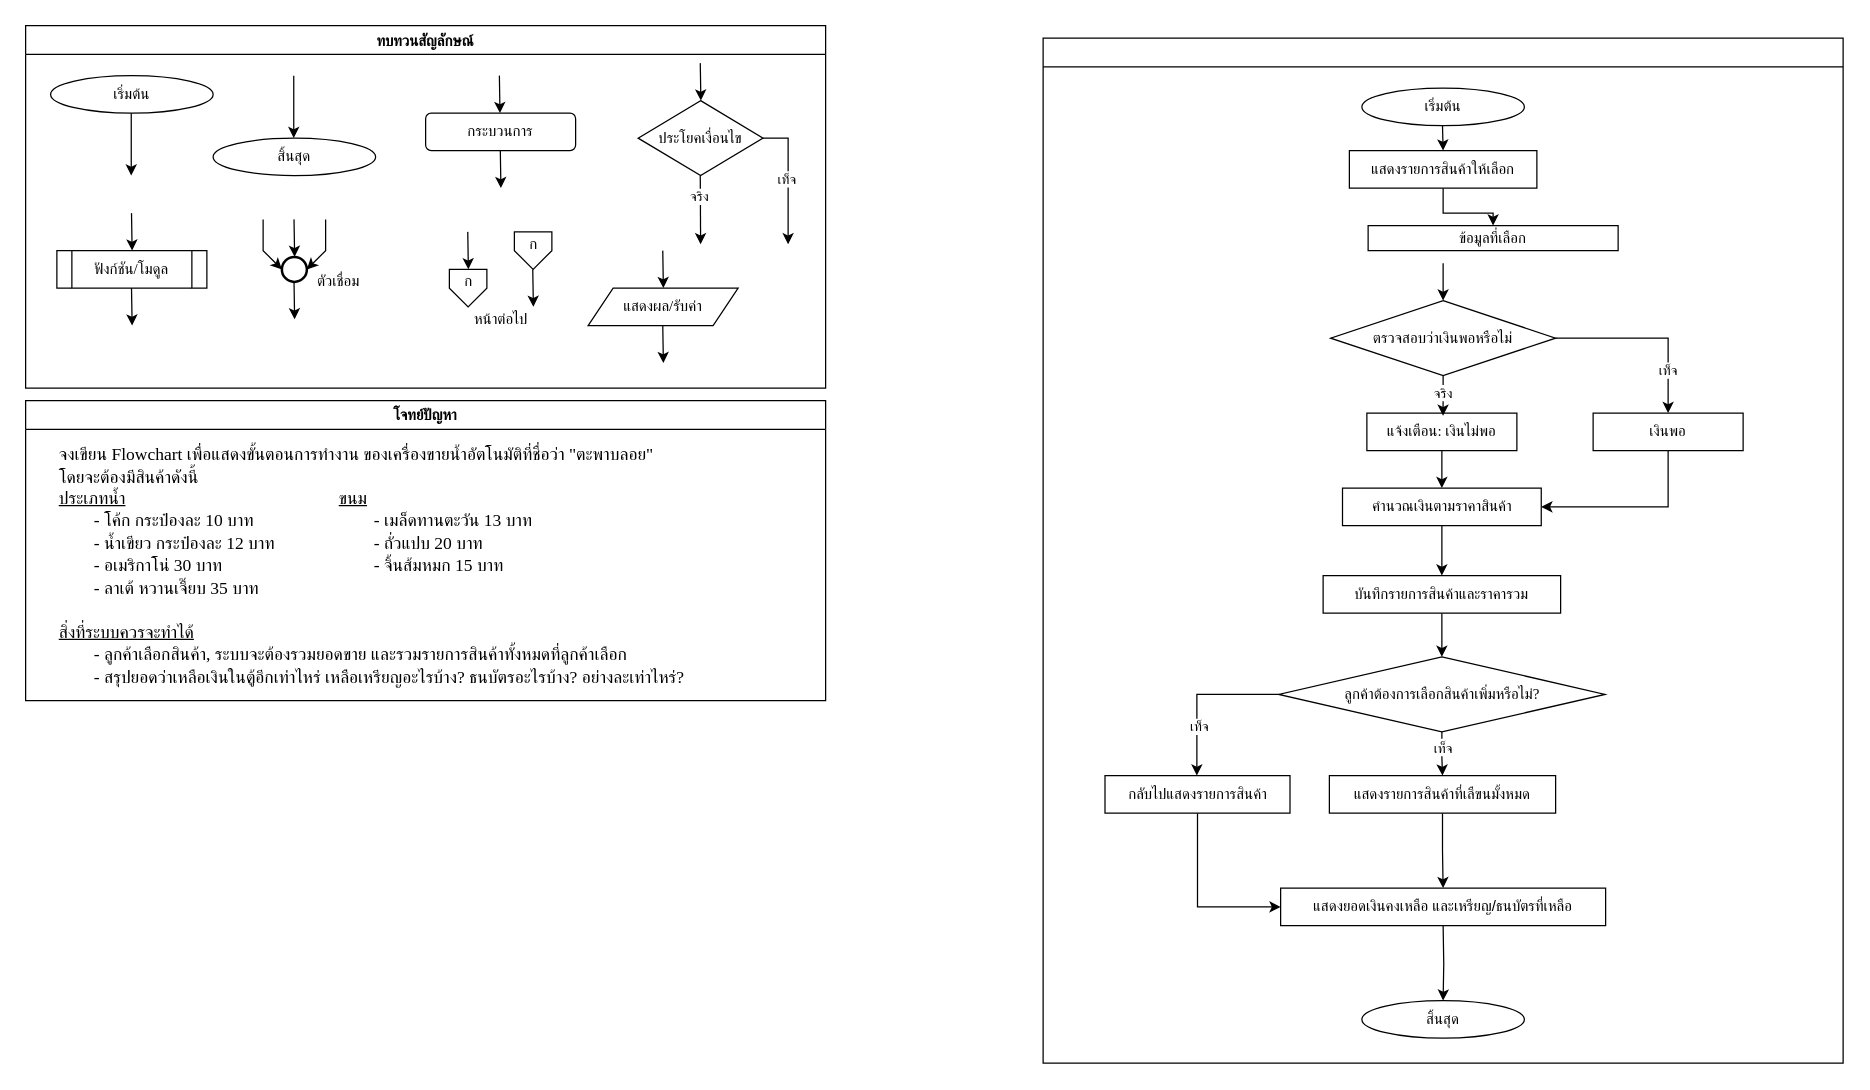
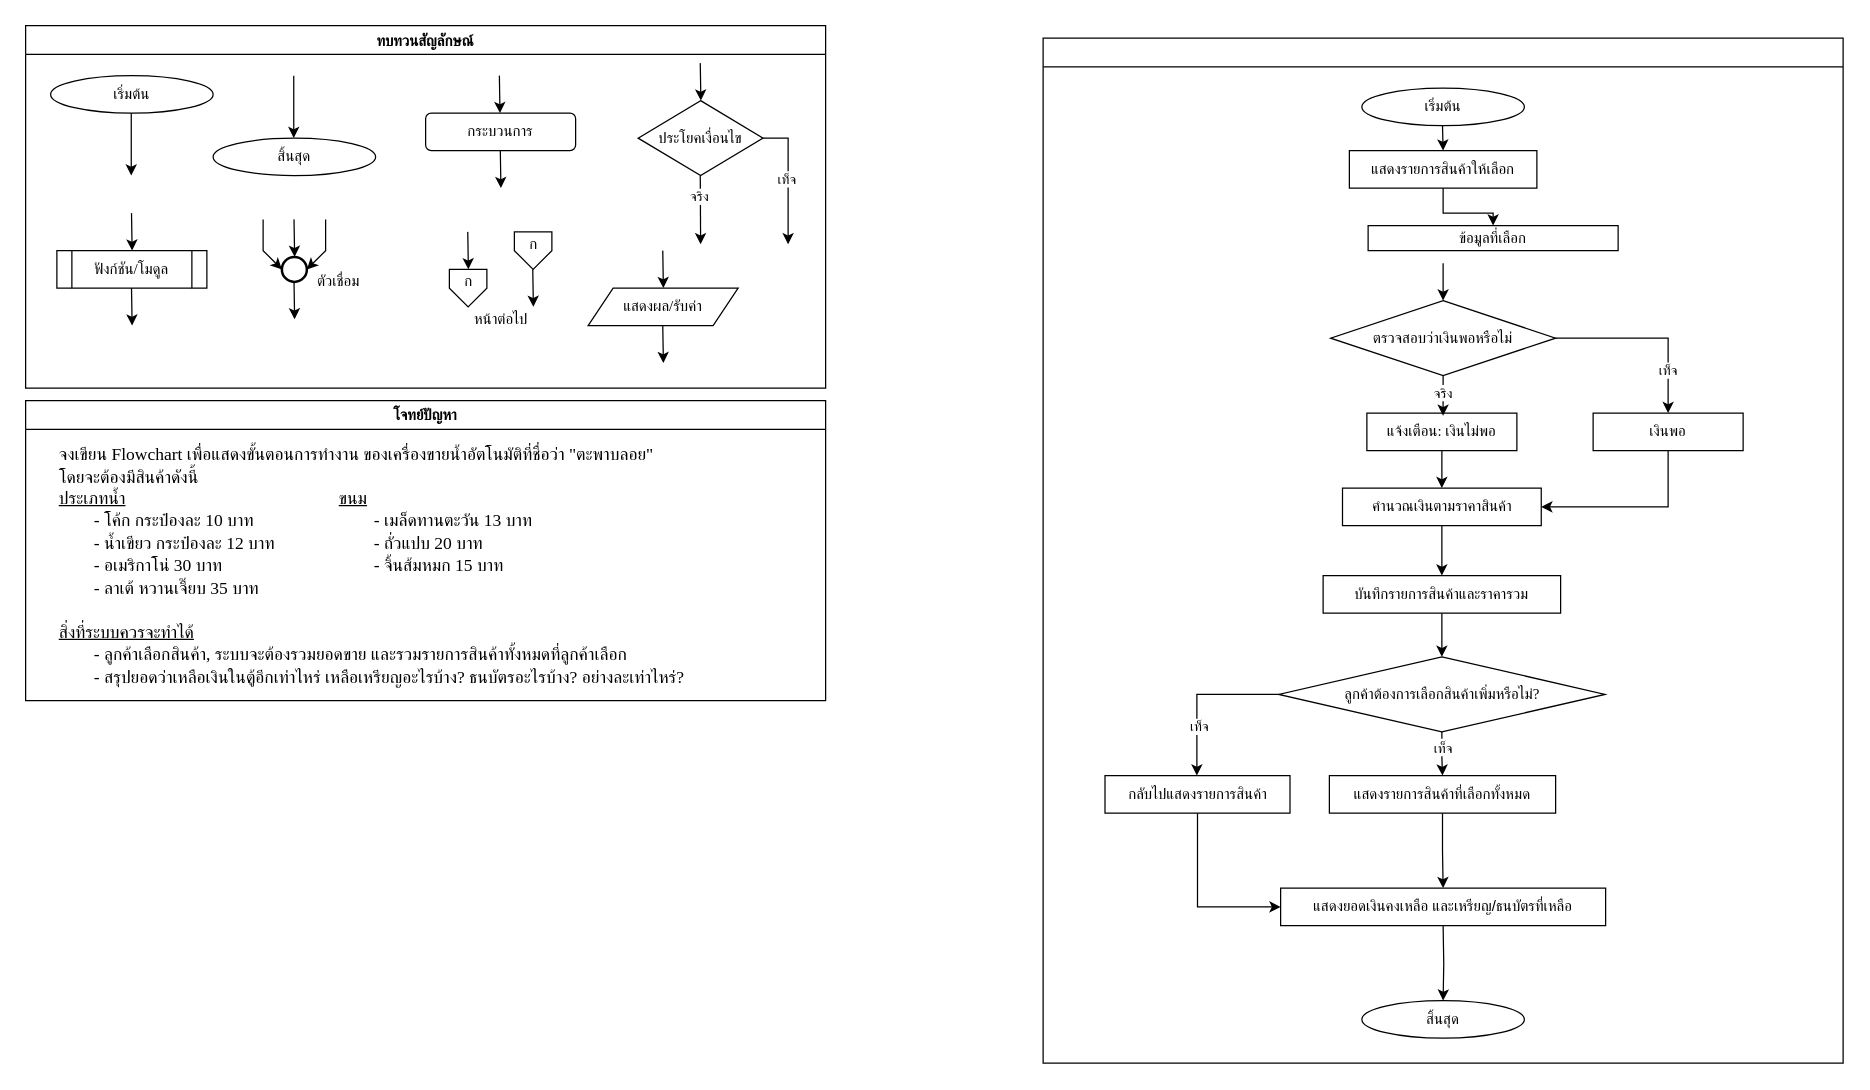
- <mxCell id="67" value="แสดงรายการสินค้าที่เลืขนมั้งหมด" style="rounded=0;whiteSpace=wrap;html=1;fontFamily=Sarabun;fontSource=https%3A%2F%2Ffonts.googleapis.com%2Fcss%3Ffamily%3DSarabun;" vertex="1" parent="37"><mxGeometry x="229" y="590" width="181" height="30" as="geometry" /></mxCell>
+ <mxCell id="67" value="แสดงรายการสินค้าที่เลือกทั้งหมด" style="rounded=0;whiteSpace=wrap;html=1;fontFamily=Sarabun;fontSource=https%3A%2F%2Ffonts.googleapis.com%2Fcss%3Ffamily%3DSarabun;" vertex="1" parent="37"><mxGeometry x="229" y="590" width="181" height="30" as="geometry" /></mxCell>
